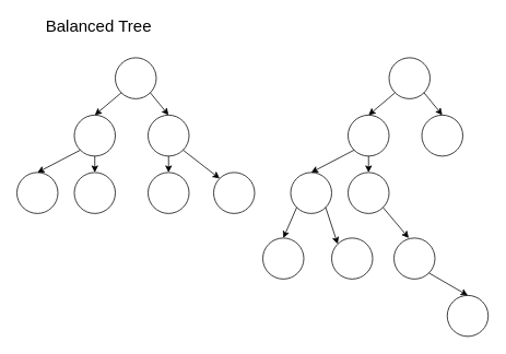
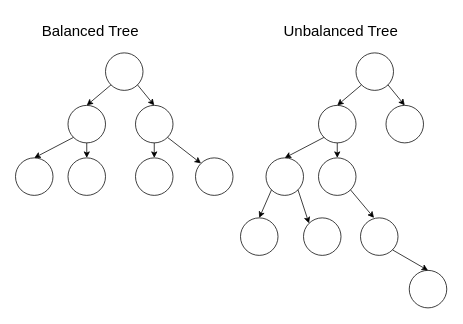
- <mxCell id="3" value="&lt;font style=&quot;font-size: 20px;&quot;&gt;Balanced Tree&lt;/font&gt;" style="text;html=1;strokeColor=none;fillColor=none;align=center;verticalAlign=middle;whiteSpace=wrap;rounded=0;" vertex="1" parent="1"><mxGeometry x="20" y="10" width="200" height="40" as="geometry" /></mxCell>
+ <mxCell id="3" value="&lt;font style=&quot;font-size: 20px;&quot;&gt;Balanced Tree&lt;/font&gt;" style="text;html=1;strokeColor=none;fillColor=none;align=center;verticalAlign=middle;whiteSpace=wrap;rounded=0;" vertex="1" parent="1"><mxGeometry width="200" height="40" as="geometry" x="20" y="20" /></mxCell>
+ <mxCell id="17" value="&lt;font style=&quot;font-size: 20px;&quot;&gt;Unbalanced Tree&lt;/font&gt;" style="text;html=1;strokeColor=none;fillColor=none;align=center;verticalAlign=middle;whiteSpace=wrap;rounded=0;" vertex="1" parent="1"><mxGeometry x="354" width="200" height="40" as="geometry" y="20" /></mxCell>
